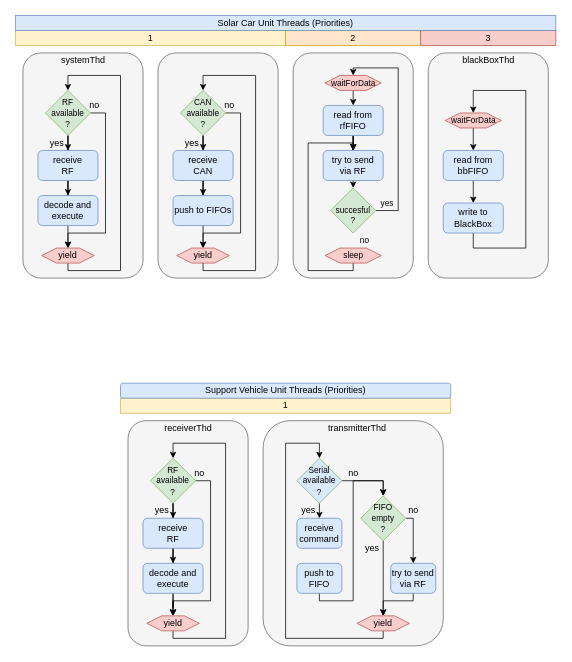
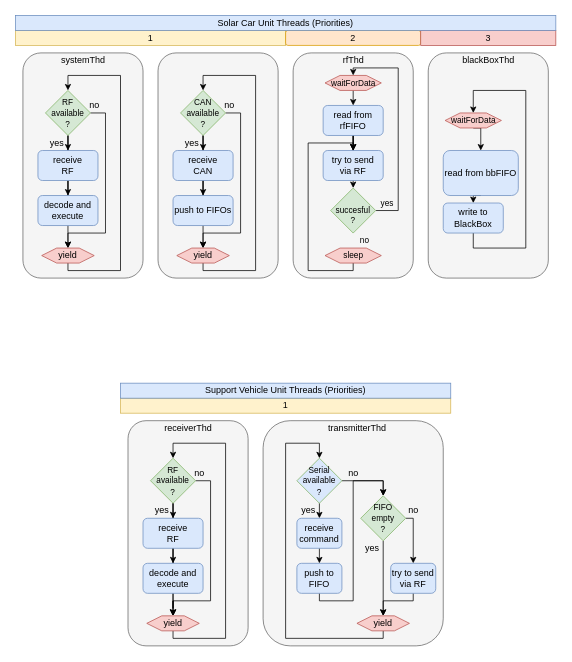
- <mxCell id="28" value="2" style="rounded=0;whiteSpace=wrap;html=1;fillColor=#ffe6cc;strokeColor=#d79b00;" parent="1" vertex="1"><mxGeometry x="380" y="40" width="180" height="20" as="geometry" /></mxCell>
+ <mxCell id="28" value="2" style="whiteSpace=wrap;html=1;fillColor=#ffe6cc;strokeColor=#d79b00;rounded=1;" parent="1" vertex="1"><mxGeometry x="380" y="40" width="180" height="20" as="geometry" /></mxCell>
+ <mxCell id="40" value="rfThd" style="text;html=1;align=center;verticalAlign=middle;resizable=0;points=[];autosize=1;strokeColor=none;" parent="1" vertex="1"><mxGeometry x="450" y="70" width="40" height="20" as="geometry" /></mxCell>
- <mxCell id="34" value="read from bbFIFO" style="rounded=1;whiteSpace=wrap;html=1;fillColor=#dae8fc;strokeColor=#6c8ebf;" parent="1" vertex="1"><mxGeometry x="590" y="200" width="80" height="40" as="geometry" /></mxCell>
+ <mxCell id="34" value="read from bbFIFO" style="rounded=1;whiteSpace=wrap;html=1;fillColor=#dae8fc;strokeColor=#6c8ebf;" parent="1" vertex="1"><mxGeometry x="590" y="200" width="100" height="60" as="geometry" /></mxCell>
- <mxCell id="69" value="Support Vehicle Unit Threads (Priorities)" style="whiteSpace=wrap;html=1;fillColor=#dae8fc;strokeColor=#6c8ebf;align=center;rounded=1;" parent="1" vertex="1"><mxGeometry x="160" y="510" width="440" height="20" as="geometry" /></mxCell>
+ <mxCell id="69" value="Support Vehicle Unit Threads (Priorities)" style="rounded=0;whiteSpace=wrap;html=1;fillColor=#dae8fc;strokeColor=#6c8ebf;align=center;" parent="1" vertex="1"><mxGeometry x="160" y="510" width="440" height="20" as="geometry" /></mxCell>
+ <mxCell id="86" style="edgeStyle=orthogonalEdgeStyle;rounded=0;orthogonalLoop=1;jettySize=auto;html=1;exitX=0.5;exitY=1;exitDx=0;exitDy=0;entryX=0.5;entryY=0;entryDx=0;entryDy=0;" parent="1" source="87" target="76" edge="1"><mxGeometry relative="1" as="geometry" /></mxCell>
